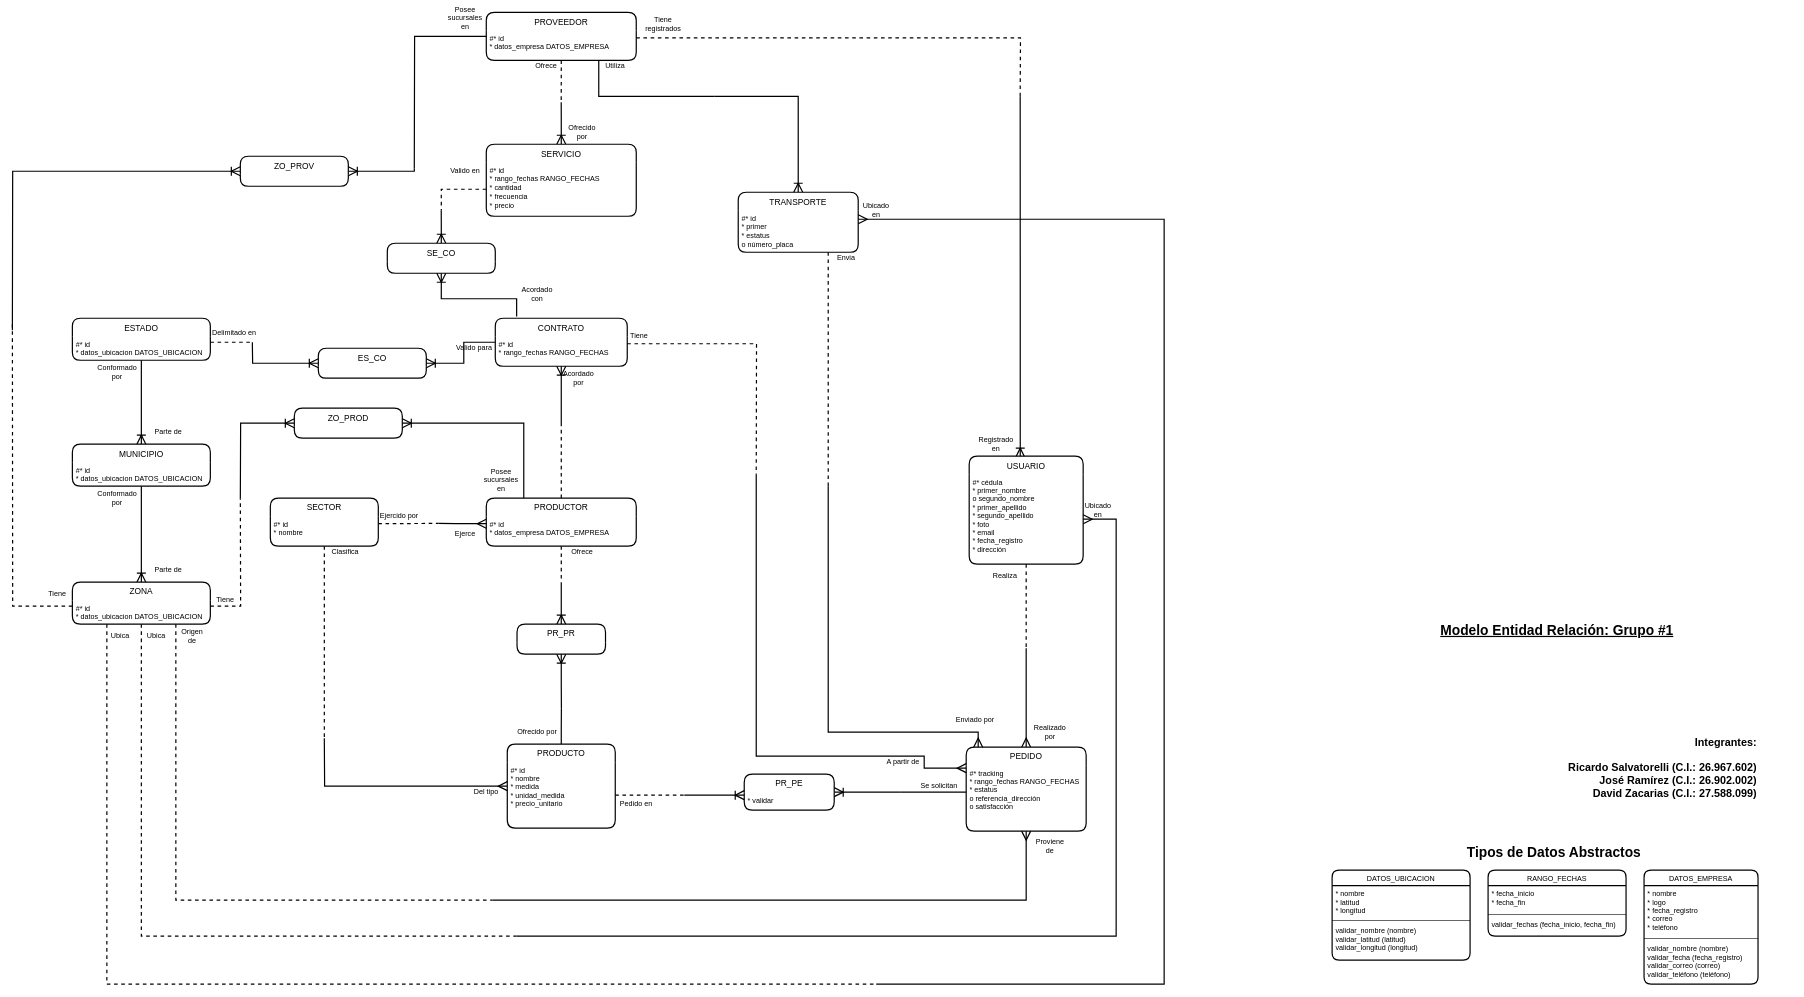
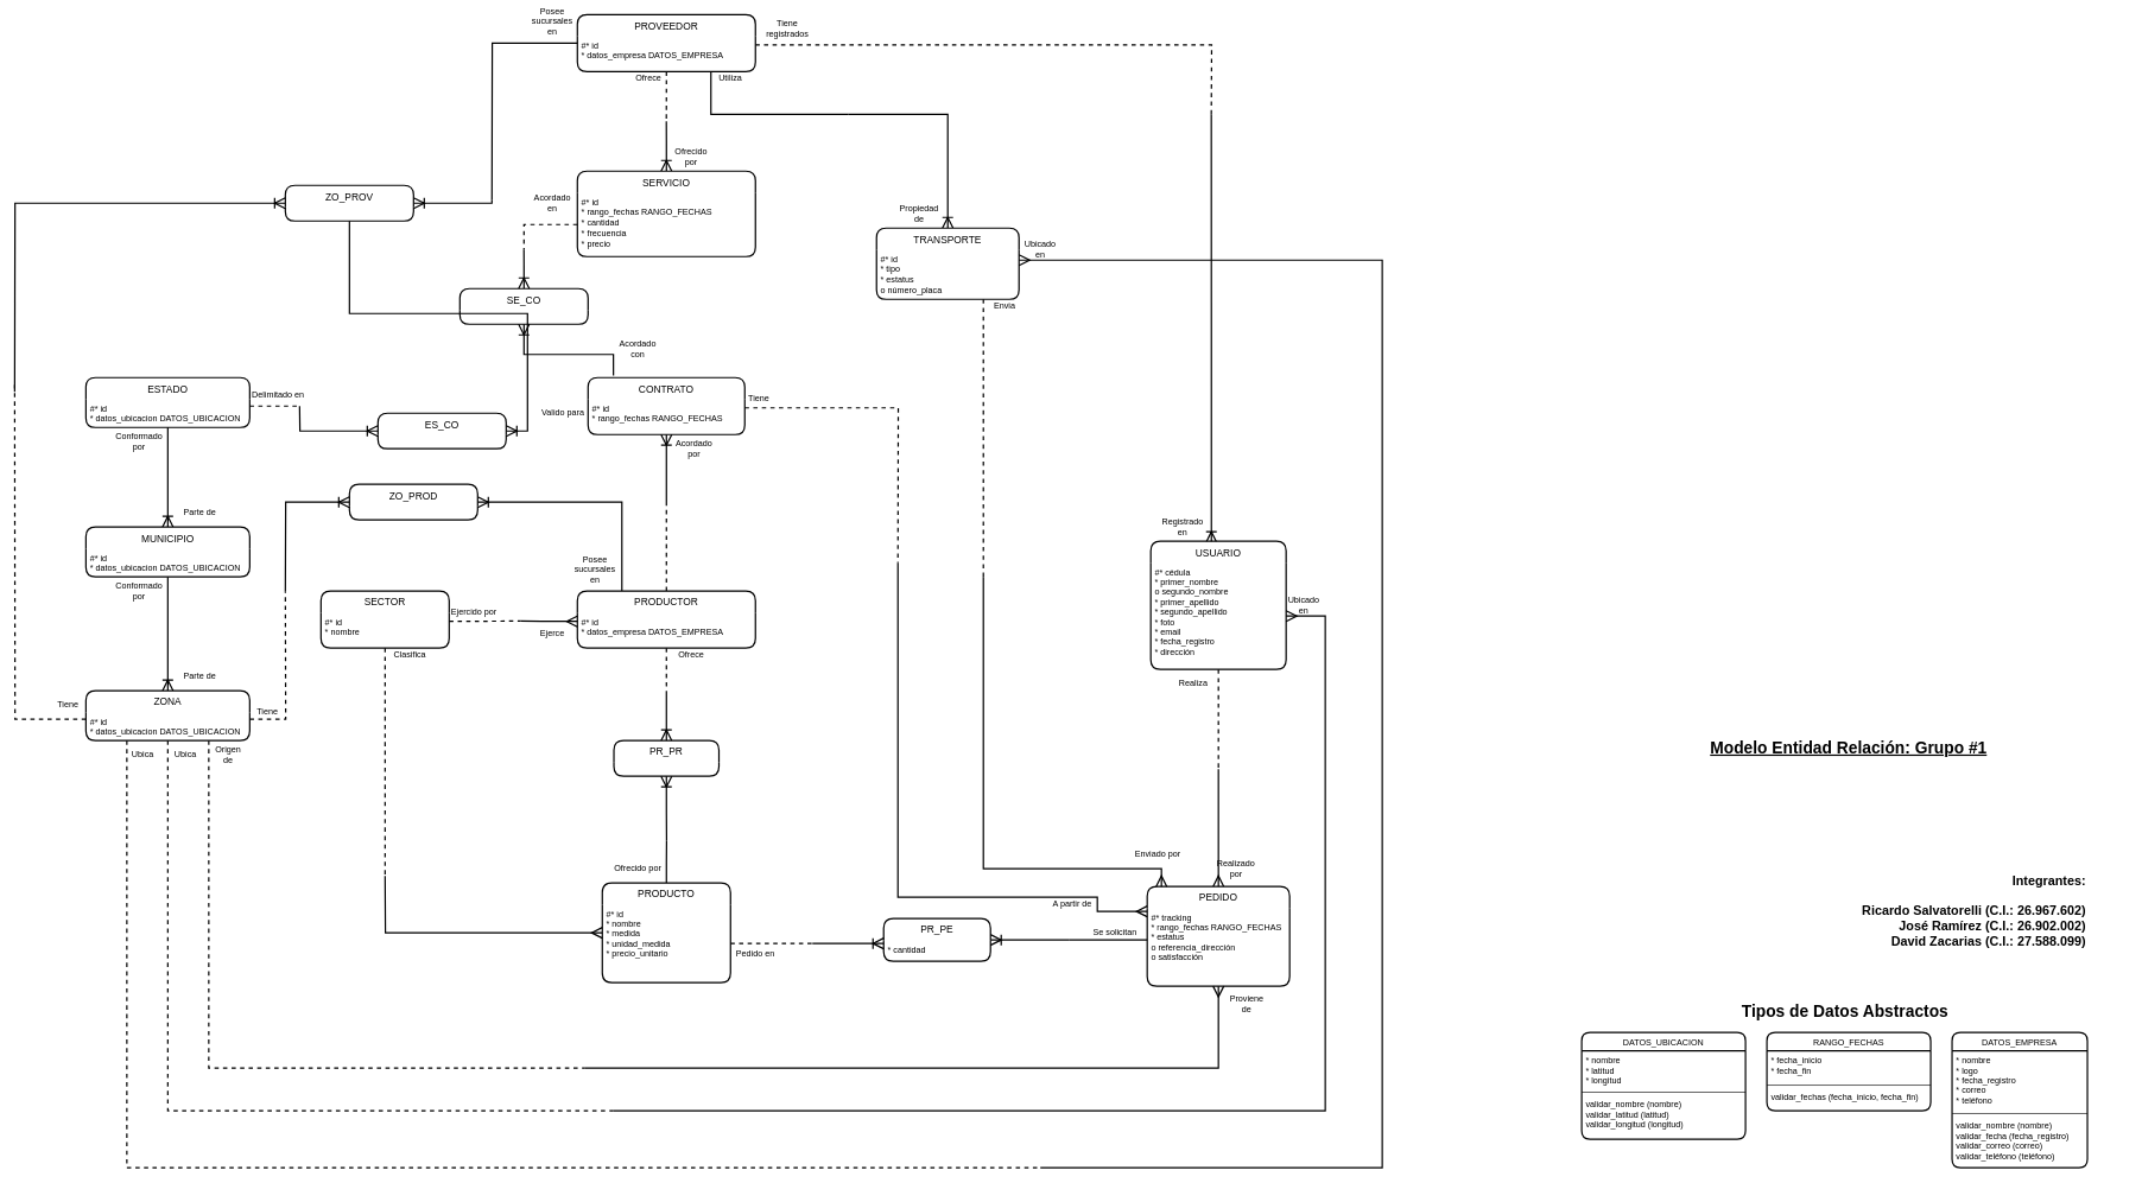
- <mxCell id="104" value="Valido en" style="text;html=1;strokeColor=none;fillColor=none;align=center;verticalAlign=middle;whiteSpace=wrap;rounded=0;" parent="1" vertex="1"><mxGeometry y="275" width="70" height="20" as="geometry" x="740" /></mxCell>
+ <mxCell id="104" value="Acordado en" style="text;html=1;strokeColor=none;fillColor=none;align=center;verticalAlign=middle;whiteSpace=wrap;rounded=0;" parent="1" vertex="1"><mxGeometry y="275" width="70" height="20" as="geometry" x="740" /></mxCell>
+ <mxCell id="95" value="Propiedad de" style="text;html=1;strokeColor=none;fillColor=none;align=center;verticalAlign=middle;whiteSpace=wrap;rounded=0;" parent="1" vertex="1"><mxGeometry x="1270" y="290" width="40" height="20" as="geometry" /></mxCell>
- <mxCell id="72" value="#* id&lt;br&gt;* primer&lt;br&gt;* estatus&lt;br&gt;o número_placa" style="align=left;strokeColor=none;fillColor=none;spacingLeft=4;fontSize=12;verticalAlign=top;resizable=0;rotatable=0;part=1;html=1;" parent="71" vertex="1"><mxGeometry y="30" width="200" height="70" as="geometry" /></mxCell>
+ <mxCell id="72" value="#* id&lt;br&gt;* tipo&lt;br&gt;* estatus&lt;br&gt;o número_placa" style="align=left;strokeColor=none;fillColor=none;spacingLeft=4;fontSize=12;verticalAlign=top;resizable=0;rotatable=0;part=1;html=1;" parent="71" vertex="1"><mxGeometry y="30" width="200" height="70" as="geometry" /></mxCell>
- <mxCell id="29" style="edgeStyle=orthogonalEdgeStyle;rounded=0;jumpSize=6;orthogonalLoop=1;jettySize=auto;html=1;exitX=1;exitY=0.5;exitDx=0;exitDy=0;entryX=0;entryY=0.5;entryDx=0;entryDy=0;startArrow=ERoneToMany;startFill=0;startSize=12;endArrow=none;endFill=0;endSize=12;strokeWidth=2;" parent="1" source="31" target="18" edge="1"><mxGeometry relative="1" as="geometry" /></mxCell>
+ <mxCell id="29" style="edgeStyle=orthogonalEdgeStyle;rounded=0;jumpSize=6;orthogonalLoop=1;jettySize=auto;html=1;exitX=1;exitY=0.5;exitDx=0;exitDy=0;startArrow=ERoneToMany;startFill=0;startSize=12;endArrow=none;endFill=0;endSize=12;strokeWidth=2;" parent="1" source="31" target="60" edge="1"><mxGeometry relative="1" as="geometry" /></mxCell>
- <mxCell id="102" value="Acordado por" style="text;html=1;strokeColor=none;fillColor=none;align=center;verticalAlign=middle;whiteSpace=wrap;rounded=0;" parent="1" vertex="1"><mxGeometry x="928.75" y="620" width="70" height="20" as="geometry" /></mxCell>
+ <mxCell id="102" value="Acordado por" style="text;html=1;strokeColor=none;fillColor=none;align=center;verticalAlign=middle;whiteSpace=wrap;rounded=0;" parent="1" vertex="1"><mxGeometry x="938.75" y="620" width="70" height="20" as="geometry" /></mxCell>
- <mxCell id="123" value="Realizado por" style="text;html=1;strokeColor=none;fillColor=none;align=center;verticalAlign=middle;whiteSpace=wrap;rounded=0;" parent="1" vertex="1"><mxGeometry x="1715" y="1210" width="70" height="20" as="geometry" /></mxCell>
+ <mxCell id="123" value="Realizado por" style="text;html=1;strokeColor=none;fillColor=none;align=center;verticalAlign=middle;whiteSpace=wrap;rounded=0;" parent="1" vertex="1"><mxGeometry x="1700" y="1210" width="70" height="20" as="geometry" /></mxCell>
- <mxCell id="110" value="Del tipo" style="text;html=1;strokeColor=none;fillColor=none;align=center;verticalAlign=middle;whiteSpace=wrap;rounded=0;" parent="1" vertex="1"><mxGeometry x="775" y="1310" width="70" height="20" as="geometry" /></mxCell>
- <mxCell id="51" value="* validar" style="align=left;strokeColor=none;fillColor=none;spacingLeft=4;fontSize=12;verticalAlign=top;resizable=0;rotatable=0;part=1;" parent="50" vertex="1"><mxGeometry y="30" width="150" height="30" as="geometry" /></mxCell>
+ <mxCell id="51" value="* cantidad" style="align=left;strokeColor=none;fillColor=none;spacingLeft=4;fontSize=12;verticalAlign=top;resizable=0;rotatable=0;part=1;" parent="50" vertex="1"><mxGeometry y="30" width="150" height="30" as="geometry" /></mxCell>
